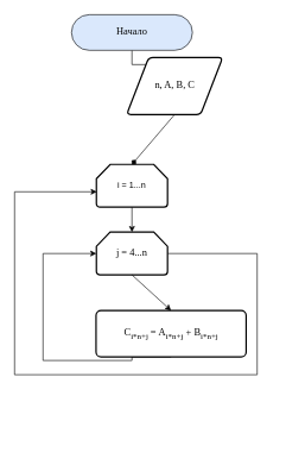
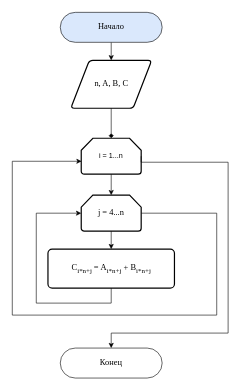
- <mxCell id="4" value="&lt;p&gt;&lt;font face=&quot;Times New Roman&quot; style=&quot;font-size: 14px;&quot;&gt;n, A, B, C&lt;/font&gt;&lt;/p&gt;" style="shape=parallelogram;html=1;strokeWidth=2;perimeter=parallelogramPerimeter;whiteSpace=wrap;rounded=1;arcSize=12;size=0.23;" vertex="1" parent="1"><mxGeometry x="177.5" y="80" width="135" height="80" as="geometry" /></mxCell>
+ <mxCell id="4" value="&lt;p&gt;&lt;font face=&quot;Times New Roman&quot; style=&quot;font-size: 14px;&quot;&gt;n, A, B, C&lt;/font&gt;&lt;/p&gt;" style="shape=parallelogram;html=1;strokeWidth=2;perimeter=parallelogramPerimeter;whiteSpace=wrap;rounded=1;arcSize=12;size=0.23;" vertex="1" parent="1"><mxGeometry x="117.5" y="100" width="135" height="80" as="geometry" /></mxCell>
- <mxCell id="12" value="&lt;font style=&quot;font-size: 14px;&quot; face=&quot;Times New Roman&quot;&gt;C&lt;sub&gt;i*n+j&amp;nbsp;&lt;/sub&gt;=&lt;/font&gt;&lt;font face=&quot;Times New Roman&quot; style=&quot;font-size: 14px;&quot;&gt;&lt;span style=&quot;border-color: var(--border-color);&quot;&gt;&amp;nbsp;&lt;/span&gt;&lt;/font&gt;&lt;font style=&quot;font-size: 14px;&quot; face=&quot;Times New Roman&quot;&gt;A&lt;sub style=&quot;border-color: var(--border-color);&quot;&gt;i*n+j&lt;/sub&gt;&lt;span style=&quot;border-color: var(--border-color);&quot;&gt;&amp;nbsp;+&amp;nbsp;&lt;/span&gt;&lt;span style=&quot;border-color: var(--border-color);&quot;&gt;B&lt;/span&gt;&lt;sub style=&quot;border-color: var(--border-color);&quot;&gt;i*n+j&lt;/sub&gt;&lt;/font&gt;" style="rounded=1;whiteSpace=wrap;html=1;absoluteArcSize=1;arcSize=14;strokeWidth=2;" vertex="1" parent="1"><mxGeometry x="134.5" y="435" width="211" height="65" as="geometry" /></mxCell>
+ <mxCell id="12" value="&lt;font style=&quot;font-size: 14px;&quot; face=&quot;Times New Roman&quot;&gt;C&lt;sub&gt;i*n+j&amp;nbsp;&lt;/sub&gt;=&lt;/font&gt;&lt;font face=&quot;Times New Roman&quot; style=&quot;font-size: 14px;&quot;&gt;&lt;span style=&quot;border-color: var(--border-color);&quot;&gt;&amp;nbsp;&lt;/span&gt;&lt;/font&gt;&lt;font style=&quot;font-size: 14px;&quot; face=&quot;Times New Roman&quot;&gt;A&lt;sub style=&quot;border-color: var(--border-color);&quot;&gt;i*n+j&lt;/sub&gt;&lt;span style=&quot;border-color: var(--border-color);&quot;&gt;&amp;nbsp;+&amp;nbsp;&lt;/span&gt;&lt;span style=&quot;border-color: var(--border-color);&quot;&gt;B&lt;/span&gt;&lt;sub style=&quot;border-color: var(--border-color);&quot;&gt;i*n+j&lt;/sub&gt;&lt;/font&gt;" style="rounded=1;whiteSpace=wrap;html=1;absoluteArcSize=1;arcSize=14;strokeWidth=2;" vertex="1" parent="1"><mxGeometry x="79.5" y="415" width="211" height="65" as="geometry" /></mxCell>
+ <mxCell id="7" style="edgeStyle=orthogonalEdgeStyle;rounded=0;orthogonalLoop=1;jettySize=auto;html=1;exitX=1;exitY=0.5;exitDx=0;exitDy=0;exitPerimeter=0;entryX=0.5;entryY=0;entryDx=0;entryDy=0;" edge="1" parent="1" source="5" target="14"><mxGeometry relative="1" as="geometry"><mxPoint x="180" y="740" as="targetPoint" /><Array as="points"><mxPoint x="236" y="270" /><mxPoint x="380" y="270" /><mxPoint x="380" y="555" /><mxPoint x="176" y="555" /></Array></mxGeometry></mxCell>
+ <mxCell id="14" value="&lt;font face=&quot;Times New Roman&quot; style=&quot;font-size: 14px;&quot;&gt;Конец&lt;/font&gt;" style="rounded=1;whiteSpace=wrap;html=1;arcSize=50;" vertex="1" parent="1"><mxGeometry x="100" y="580" width="170" height="50" as="geometry" /></mxCell>
